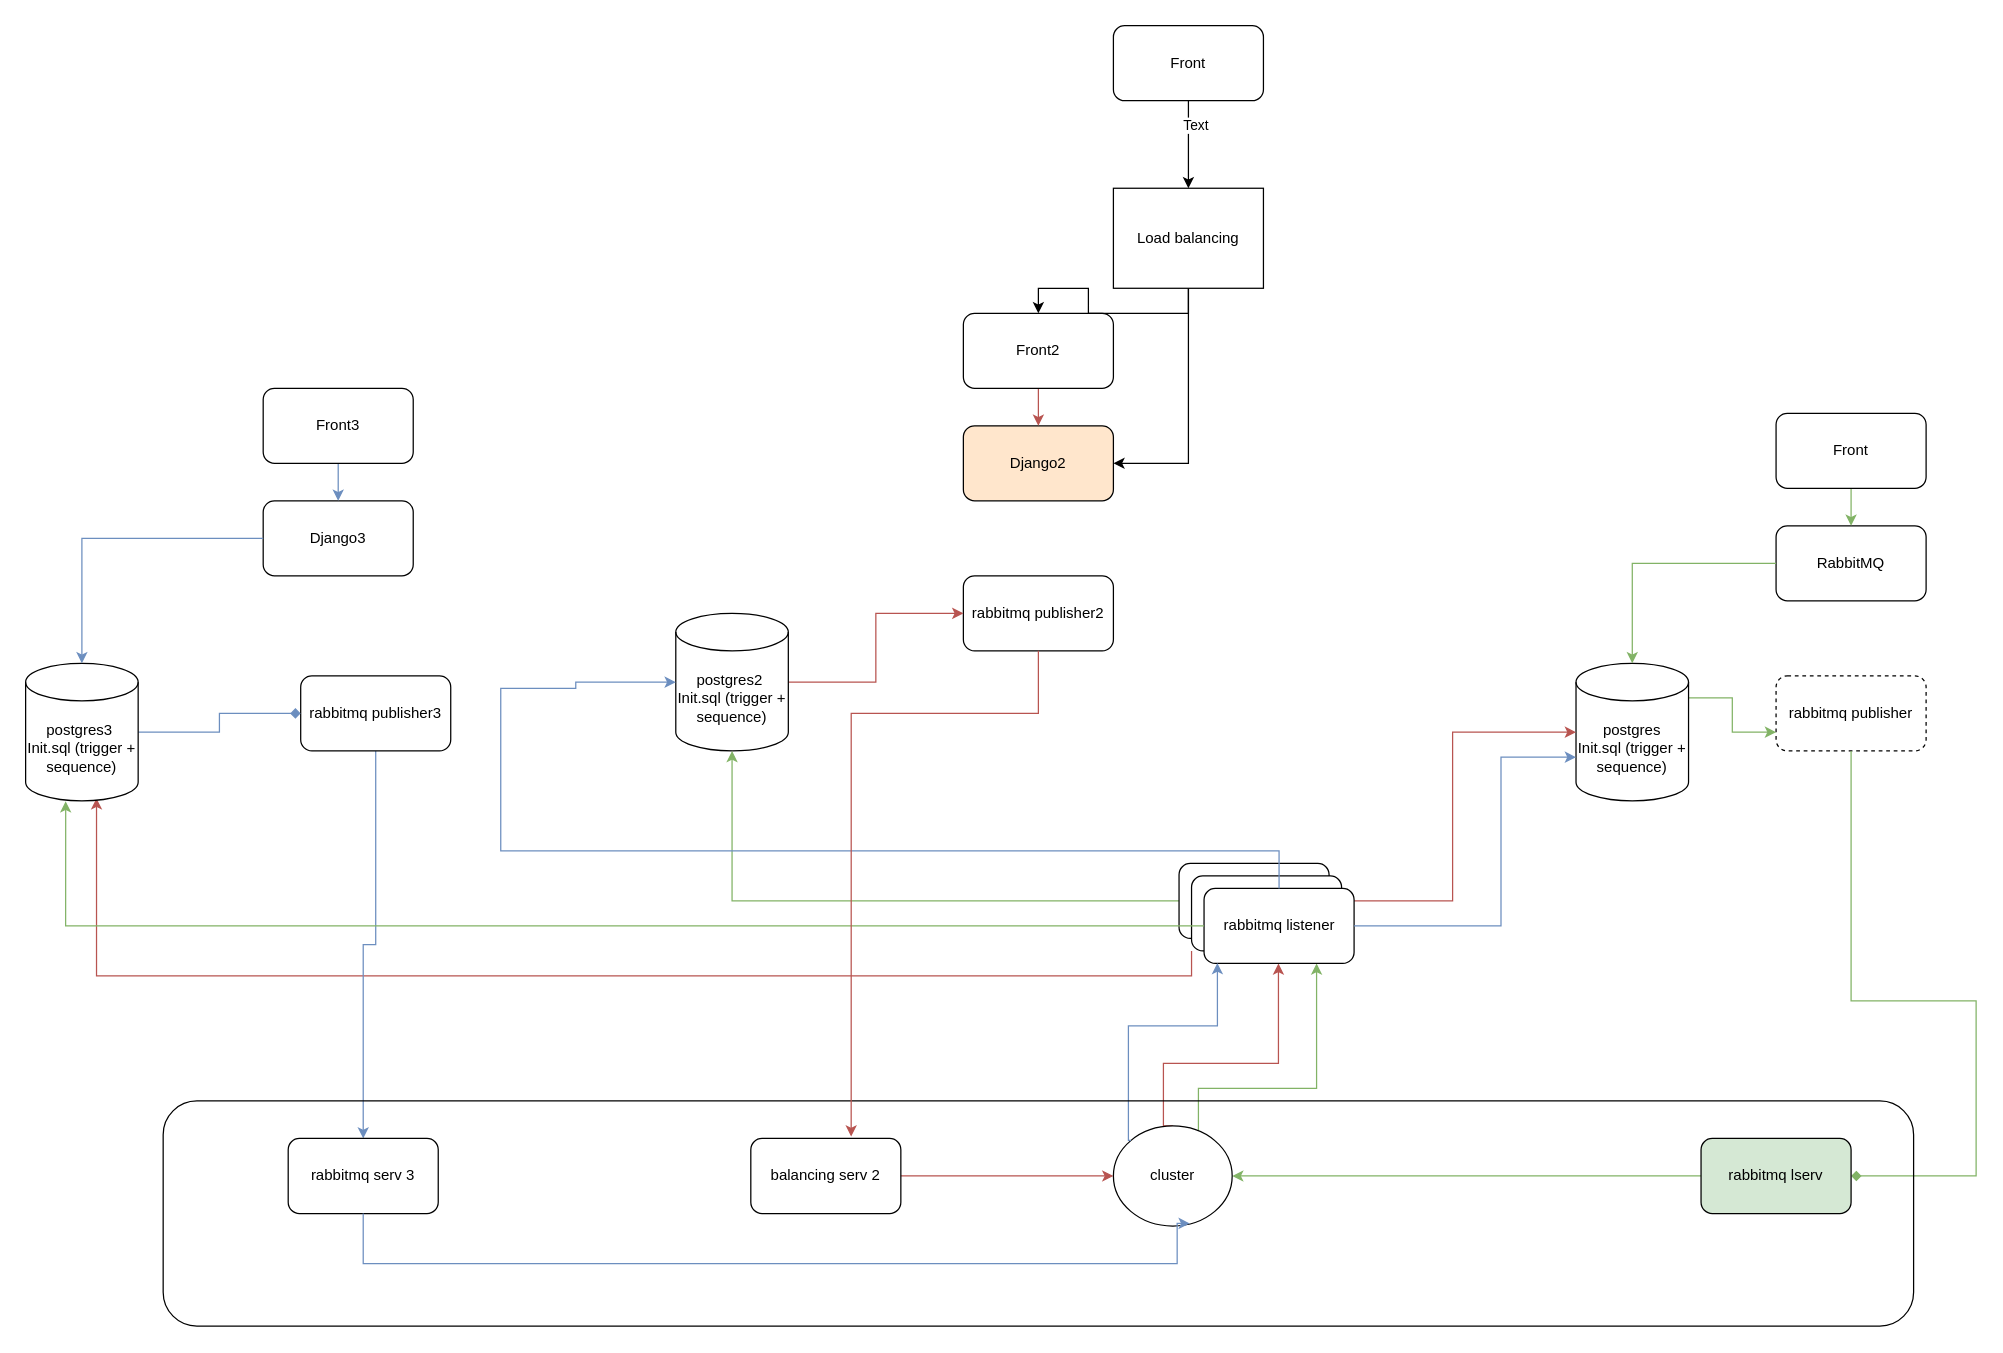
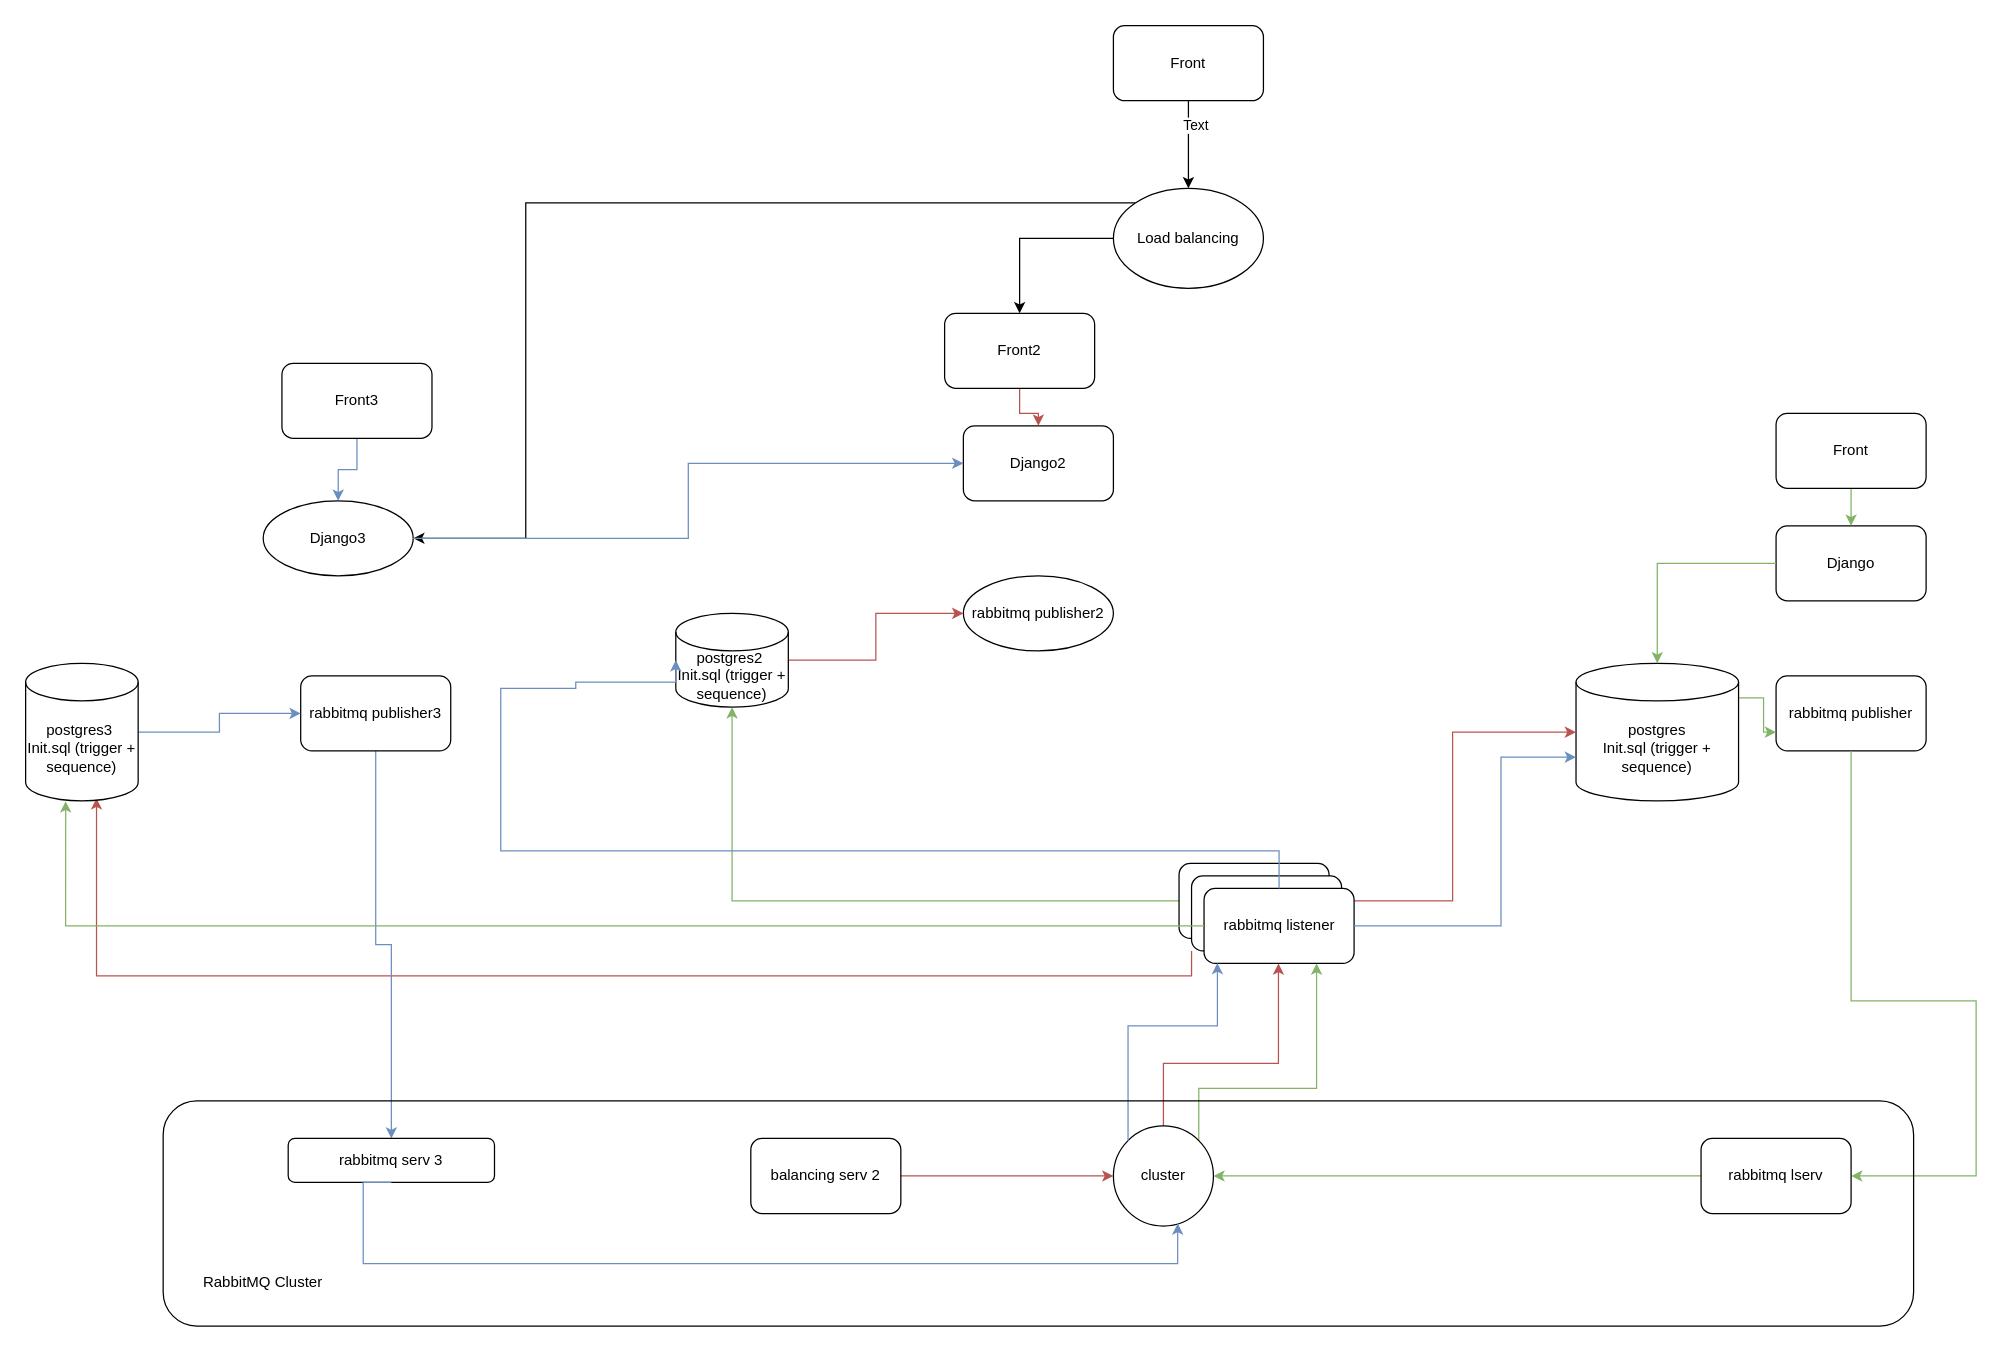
+ <mxCell id="23" style="edgeStyle=orthogonalEdgeStyle;rounded=0;orthogonalLoop=1;jettySize=auto;html=1;exitX=0;exitY=0;exitDx=0;exitDy=0;entryX=1;entryY=0.5;entryDx=0;entryDy=0;" edge="1" parent="1" source="26" target="37"><mxGeometry relative="1" as="geometry"><Array as="points"><mxPoint x="420" y="162" /><mxPoint x="420" y="430" /></Array></mxGeometry></mxCell>
- <mxCell id="26" value="Load balancing" style="whiteSpace=wrap;html=1;rounded=0;" parent="1" vertex="1"><mxGeometry x="890" y="150" width="120" height="80" as="geometry" /></mxCell>
+ <mxCell id="26" value="Load balancing" style="ellipse;whiteSpace=wrap;html=1;" parent="1" vertex="1"><mxGeometry x="890" y="150" width="120" height="80" as="geometry" /></mxCell>
- <mxCell id="11" value="Front2" style="rounded=1;whiteSpace=wrap;html=1;" parent="1" vertex="1"><mxGeometry x="770" y="250" width="120" height="60" as="geometry" /></mxCell>
+ <mxCell id="11" value="Front2" style="rounded=1;whiteSpace=wrap;html=1;" parent="1" vertex="1"><mxGeometry x="755" y="250" width="120" height="60" as="geometry" /></mxCell>
- <mxCell id="25" style="edgeStyle=orthogonalEdgeStyle;rounded=0;orthogonalLoop=1;jettySize=auto;html=1;entryX=1;entryY=0.5;entryDx=0;entryDy=0;" edge="1" parent="1" source="26" target="9"><mxGeometry relative="1" as="geometry" /></mxCell>
- <mxCell id="39" value="Front3" style="rounded=1;whiteSpace=wrap;html=1;" vertex="1" parent="1"><mxGeometry x="210" y="310" width="120" height="60" as="geometry" /></mxCell>
+ <mxCell id="39" value="Front3" style="rounded=1;whiteSpace=wrap;html=1;" vertex="1" parent="1"><mxGeometry x="225" y="290" width="120" height="60" as="geometry" /></mxCell>
- <mxCell id="9" value="Django2" style="rounded=1;whiteSpace=wrap;html=1;fillColor=#ffe6cc;" parent="1" vertex="1"><mxGeometry x="770" y="340" width="120" height="60" as="geometry" /></mxCell>
+ <mxCell id="9" value="Django2" style="rounded=1;whiteSpace=wrap;html=1;" parent="1" vertex="1"><mxGeometry x="770" y="340" width="120" height="60" as="geometry" /></mxCell>
- <mxCell id="46" style="edgeStyle=orthogonalEdgeStyle;rounded=0;orthogonalLoop=1;jettySize=auto;html=1;entryX=0.5;entryY=0;entryDx=0;entryDy=0;entryPerimeter=0;fillColor=#dae8fc;strokeColor=#6c8ebf;" edge="1" parent="1" source="37" target="43"><mxGeometry relative="1" as="geometry" /></mxCell>
+ <mxCell id="46" style="edgeStyle=orthogonalEdgeStyle;rounded=0;orthogonalLoop=1;jettySize=auto;html=1;fillColor=#dae8fc;strokeColor=#6c8ebf;" edge="1" parent="1" source="37" target="9"><mxGeometry relative="1" as="geometry" /></mxCell>
- <mxCell id="37" value="Django3" style="rounded=1;whiteSpace=wrap;html=1;" vertex="1" parent="1"><mxGeometry x="210" y="400" width="120" height="60" as="geometry" /></mxCell>
+ <mxCell id="37" value="Django3" style="ellipse;whiteSpace=wrap;html=1;" vertex="1" parent="1"><mxGeometry x="210" y="400" width="120" height="60" as="geometry" /></mxCell>
- <mxCell id="2" value="RabbitMQ" style="rounded=1;whiteSpace=wrap;html=1;" parent="1" vertex="1"><mxGeometry x="1420" y="420" width="120" height="60" as="geometry" /></mxCell>
+ <mxCell id="2" value="Django" style="rounded=1;whiteSpace=wrap;html=1;" parent="1" vertex="1"><mxGeometry x="1420" y="420" width="120" height="60" as="geometry" /></mxCell>
- <mxCell id="12" value="rabbitmq publisher2" style="rounded=1;whiteSpace=wrap;html=1;" parent="1" vertex="1"><mxGeometry x="770" y="460" width="120" height="60" as="geometry" /></mxCell>
+ <mxCell id="12" value="rabbitmq publisher2" style="ellipse;whiteSpace=wrap;html=1;" parent="1" vertex="1"><mxGeometry x="770" y="460" width="120" height="60" as="geometry" /></mxCell>
- <mxCell id="14" value="postgres2&amp;nbsp;&lt;br&gt;Init.sql (trigger + sequence)" style="shape=cylinder3;whiteSpace=wrap;html=1;boundedLbl=1;backgroundOutline=1;size=15;" parent="1" vertex="1"><mxGeometry x="540" y="490" width="90" height="110" as="geometry" /></mxCell>
+ <mxCell id="14" value="postgres2&amp;nbsp;&lt;br&gt;Init.sql (trigger + sequence)" style="shape=cylinder3;whiteSpace=wrap;html=1;boundedLbl=1;backgroundOutline=1;size=15;" parent="1" vertex="1"><mxGeometry x="540" y="490" width="90" height="75" as="geometry" /></mxCell>
- <mxCell id="42" style="edgeStyle=orthogonalEdgeStyle;rounded=0;orthogonalLoop=1;jettySize=auto;html=1;fillColor=#dae8fc;strokeColor=#6c8ebf;endArrow=diamond;" edge="1" parent="1" source="43" target="41"><mxGeometry relative="1" as="geometry" /></mxCell>
+ <mxCell id="42" style="edgeStyle=orthogonalEdgeStyle;rounded=0;orthogonalLoop=1;jettySize=auto;html=1;fillColor=#dae8fc;strokeColor=#6c8ebf;" edge="1" parent="1" source="43" target="41"><mxGeometry relative="1" as="geometry" /></mxCell>
- <mxCell id="5" value="rabbitmq publisher" style="rounded=1;whiteSpace=wrap;html=1;dashed=1;" parent="1" vertex="1"><mxGeometry x="1420" y="540" width="120" height="60" as="geometry" /></mxCell>
+ <mxCell id="5" value="rabbitmq publisher" style="rounded=1;whiteSpace=wrap;html=1;" parent="1" vertex="1"><mxGeometry x="1420" y="540" width="120" height="60" as="geometry" /></mxCell>
- <mxCell id="8" value="postgres&lt;br&gt;Init.sql (trigger + sequence)" style="shape=cylinder3;whiteSpace=wrap;html=1;boundedLbl=1;backgroundOutline=1;size=15;" parent="1" vertex="1"><mxGeometry x="1260" y="530" width="90" height="110" as="geometry" /></mxCell>
+ <mxCell id="8" value="postgres&lt;br&gt;Init.sql (trigger + sequence)" style="shape=cylinder3;whiteSpace=wrap;html=1;boundedLbl=1;backgroundOutline=1;size=15;" parent="1" vertex="1"><mxGeometry x="1260" y="530" width="130" height="110" as="geometry" /></mxCell>
- <mxCell id="52" style="edgeStyle=orthogonalEdgeStyle;rounded=0;orthogonalLoop=1;jettySize=auto;html=1;exitX=0.5;exitY=1;exitDx=0;exitDy=0;fillColor=#f8cecc;strokeColor=#b85450;entryX=0.669;entryY=-0.025;entryDx=0;entryDy=0;entryPerimeter=0;" edge="1" parent="1" source="12" target="19"><mxGeometry relative="1" as="geometry"><mxPoint x="680" y="900" as="targetPoint" /><Array as="points"><mxPoint x="680" y="570" /></Array></mxGeometry></mxCell>
- <mxCell id="44" value="rabbitmq serv 3" style="rounded=1;whiteSpace=wrap;html=1;" vertex="1" parent="1"><mxGeometry x="230" y="910" width="120" height="60" as="geometry" /></mxCell>
+ <mxCell id="44" value="rabbitmq serv 3" style="rounded=1;whiteSpace=wrap;html=1;" vertex="1" parent="1"><mxGeometry x="230" y="910" width="165" height="35" as="geometry" /></mxCell>
- <mxCell id="22" value="cluster" style="ellipse;whiteSpace=wrap;html=1;aspect=fixed;" parent="1" vertex="1"><mxGeometry x="890" y="900" width="95" height="80" as="geometry" /></mxCell>
+ <mxCell id="22" value="cluster" style="ellipse;whiteSpace=wrap;html=1;aspect=fixed;" parent="1" vertex="1"><mxGeometry x="890" y="900" width="80" height="80" as="geometry" /></mxCell>
- <mxCell id="17" value="rabbitmq lserv" style="rounded=1;whiteSpace=wrap;html=1;fillColor=#d5e8d4;" parent="1" vertex="1"><mxGeometry x="1360" y="910" width="120" height="60" as="geometry" /></mxCell>
+ <mxCell id="17" value="rabbitmq lserv" style="rounded=1;whiteSpace=wrap;html=1;" parent="1" vertex="1"><mxGeometry x="1360" y="910" width="120" height="60" as="geometry" /></mxCell>
- <mxCell id="6" style="edgeStyle=orthogonalEdgeStyle;rounded=0;orthogonalLoop=1;jettySize=auto;html=1;entryX=1;entryY=0.5;entryDx=0;entryDy=0;fillColor=#d5e8d4;strokeColor=#82b366;exitX=0.5;exitY=1;exitDx=0;exitDy=0;endArrow=diamond;" parent="1" source="5" target="17" edge="1"><mxGeometry relative="1" as="geometry"><Array as="points"><mxPoint x="1480" y="800" /><mxPoint x="1580" y="800" /><mxPoint x="1580" y="940" /></Array><mxPoint x="1480" y="690" as="sourcePoint" /></mxGeometry></mxCell>
+ <mxCell id="6" style="edgeStyle=orthogonalEdgeStyle;rounded=0;orthogonalLoop=1;jettySize=auto;html=1;entryX=1;entryY=0.5;entryDx=0;entryDy=0;fillColor=#d5e8d4;strokeColor=#82b366;exitX=0.5;exitY=1;exitDx=0;exitDy=0;" parent="1" source="5" target="17" edge="1"><mxGeometry relative="1" as="geometry"><Array as="points"><mxPoint x="1480" y="800" /><mxPoint x="1580" y="800" /><mxPoint x="1580" y="940" /></Array><mxPoint x="1480" y="690" as="sourcePoint" /></mxGeometry></mxCell>
+ <mxCell id="33" value="RabbitMQ Cluster" style="text;html=1;strokeColor=none;fillColor=none;align=center;verticalAlign=middle;whiteSpace=wrap;rounded=0;" parent="1" vertex="1"><mxGeometry x="140" y="1010" width="140" height="30" as="geometry" /></mxCell>
